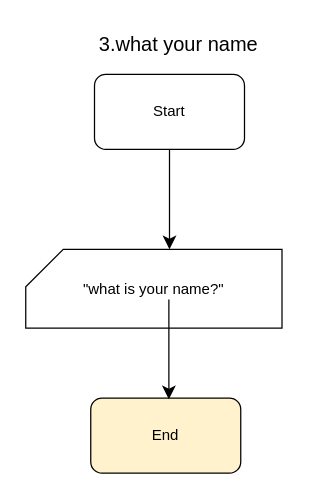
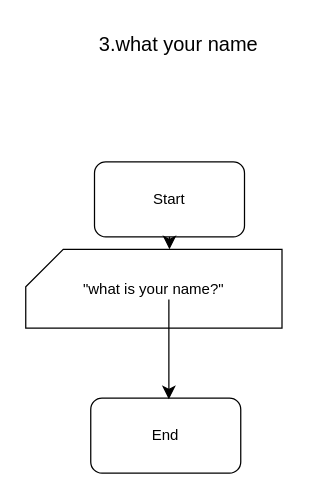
- <mxCell id="2" value="Start" style="rounded=1;whiteSpace=wrap;html=1;" vertex="1" parent="1"><mxGeometry x="75" y="59" width="120" height="60" as="geometry" /></mxCell>
+ <mxCell id="2" value="Start" style="rounded=1;whiteSpace=wrap;html=1;" vertex="1" parent="1"><mxGeometry x="75" y="129" width="120" height="60" as="geometry" /></mxCell>
- <mxCell id="4" value="End" style="rounded=1;whiteSpace=wrap;html=1;fillColor=#fff2cc;" vertex="1" parent="1"><mxGeometry x="72" y="318" width="120" height="60" as="geometry" /></mxCell>
+ <mxCell id="4" value="End" style="rounded=1;whiteSpace=wrap;html=1;" vertex="1" parent="1"><mxGeometry x="72" y="318" width="120" height="60" as="geometry" /></mxCell>
